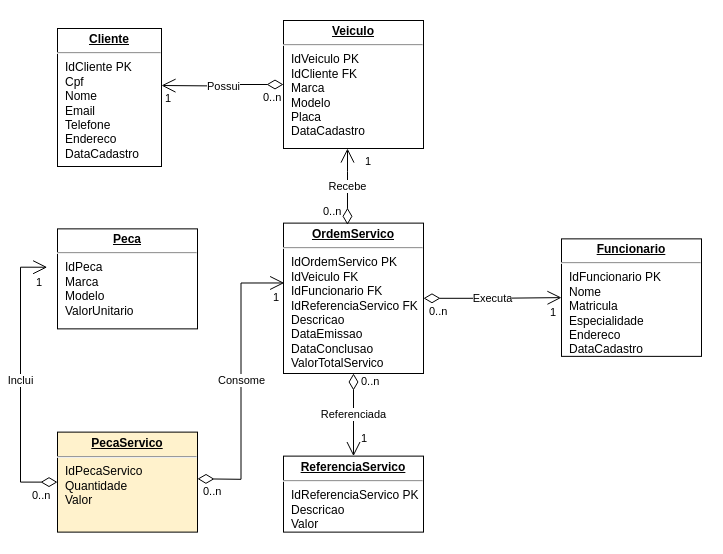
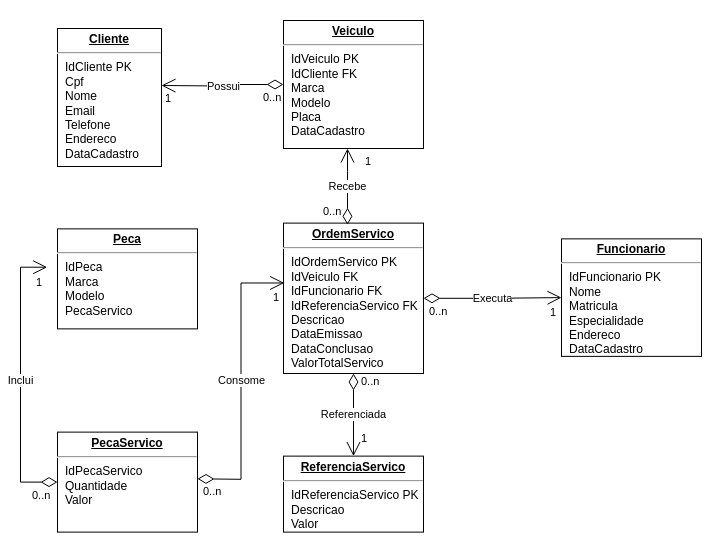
- <mxCell id="7" value="&lt;p style=&quot;margin: 0px ; margin-top: 4px ; text-align: center ; text-decoration: underline&quot;&gt;&lt;b&gt;Peca&lt;/b&gt;&lt;/p&gt;&lt;hr&gt;&lt;p style=&quot;margin: 0px ; margin-left: 8px&quot;&gt;IdPeca&lt;/p&gt;&lt;p style=&quot;margin: 0px ; margin-left: 8px&quot;&gt;Marca&lt;/p&gt;&lt;p style=&quot;margin: 0px ; margin-left: 8px&quot;&gt;Modelo&lt;/p&gt;&lt;p style=&quot;margin: 0px ; margin-left: 8px&quot;&gt;ValorUnitario&lt;/p&gt;" style="verticalAlign=top;align=left;overflow=fill;fontSize=12;fontFamily=Helvetica;html=1;rounded=0;shadow=0;comic=0;labelBackgroundColor=none;strokeWidth=1" parent="1" vertex="1"><mxGeometry x="57" y="228.37" width="140" height="100" as="geometry" /></mxCell>
+ <mxCell id="7" value="&lt;p style=&quot;margin: 0px ; margin-top: 4px ; text-align: center ; text-decoration: underline&quot;&gt;&lt;b&gt;Peca&lt;/b&gt;&lt;/p&gt;&lt;hr&gt;&lt;p style=&quot;margin: 0px ; margin-left: 8px&quot;&gt;IdPeca&lt;/p&gt;&lt;p style=&quot;margin: 0px ; margin-left: 8px&quot;&gt;Marca&lt;/p&gt;&lt;p style=&quot;margin: 0px ; margin-left: 8px&quot;&gt;Modelo&lt;/p&gt;&lt;p style=&quot;margin: 0px ; margin-left: 8px&quot;&gt;PecaServico&lt;/p&gt;" style="verticalAlign=top;align=left;overflow=fill;fontSize=12;fontFamily=Helvetica;html=1;rounded=0;shadow=0;comic=0;labelBackgroundColor=none;strokeWidth=1" parent="1" vertex="1"><mxGeometry x="57" y="228.37" width="140" height="100" as="geometry" /></mxCell>
- <mxCell id="17" value="&lt;p style=&quot;margin: 0px ; margin-top: 4px ; text-align: center ; text-decoration: underline&quot;&gt;&lt;b&gt;PecaServico&lt;/b&gt;&lt;/p&gt;&lt;hr&gt;&lt;p style=&quot;margin: 0px ; margin-left: 8px&quot;&gt;IdPecaServico&lt;/p&gt;&lt;p style=&quot;margin: 0px ; margin-left: 8px&quot;&gt;Quantidade&lt;/p&gt;&lt;p style=&quot;margin: 0px ; margin-left: 8px&quot;&gt;Valor&lt;/p&gt;" style="verticalAlign=top;align=left;overflow=fill;fontSize=12;fontFamily=Helvetica;html=1;rounded=0;shadow=0;comic=0;labelBackgroundColor=none;strokeWidth=1;fillColor=#fff2cc;" vertex="1" parent="1"><mxGeometry x="57" y="431.62" width="140" height="100" as="geometry" /></mxCell>
+ <mxCell id="17" value="&lt;p style=&quot;margin: 0px ; margin-top: 4px ; text-align: center ; text-decoration: underline&quot;&gt;&lt;b&gt;PecaServico&lt;/b&gt;&lt;/p&gt;&lt;hr&gt;&lt;p style=&quot;margin: 0px ; margin-left: 8px&quot;&gt;IdPecaServico&lt;/p&gt;&lt;p style=&quot;margin: 0px ; margin-left: 8px&quot;&gt;Quantidade&lt;/p&gt;&lt;p style=&quot;margin: 0px ; margin-left: 8px&quot;&gt;Valor&lt;/p&gt;" style="verticalAlign=top;align=left;overflow=fill;fontSize=12;fontFamily=Helvetica;html=1;rounded=0;shadow=0;comic=0;labelBackgroundColor=none;strokeWidth=1" vertex="1" parent="1"><mxGeometry x="57" y="431.62" width="140" height="100" as="geometry" /></mxCell>
